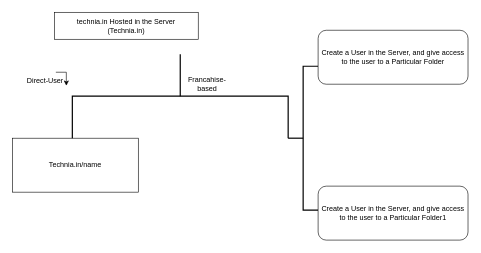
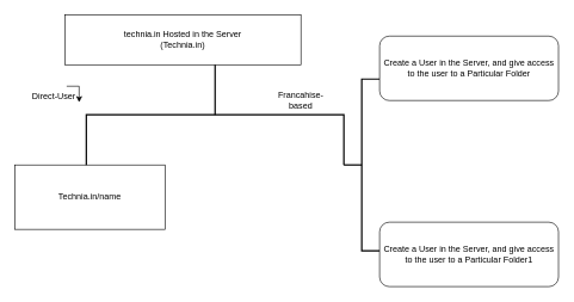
- <mxCell id="2" value="technia.in Hosted in the Server&lt;br&gt;(Technia.in)" style="rounded=0;whiteSpace=wrap;html=1;" vertex="1" parent="1"><mxGeometry x="90" y="20" width="240" height="45" as="geometry" /></mxCell>
+ <mxCell id="2" value="technia.in Hosted in the Server&lt;br&gt;(Technia.in)" style="rounded=0;whiteSpace=wrap;html=1;" vertex="1" parent="1"><mxGeometry x="90" y="20" width="330" height="70" as="geometry" /></mxCell>
- <mxCell id="10" value="Francahise-based" style="text;html=1;strokeColor=none;fillColor=none;align=center;verticalAlign=middle;whiteSpace=wrap;rounded=0;" vertex="1" parent="1"><mxGeometry x="325" y="130" width="40" height="20" as="geometry" /></mxCell>
+ <mxCell id="10" value="Francahise-based" style="text;html=1;strokeColor=none;fillColor=none;align=center;verticalAlign=middle;whiteSpace=wrap;rounded=0;" vertex="1" parent="1"><mxGeometry x="400" y="130" width="40" height="20" as="geometry" /></mxCell>
